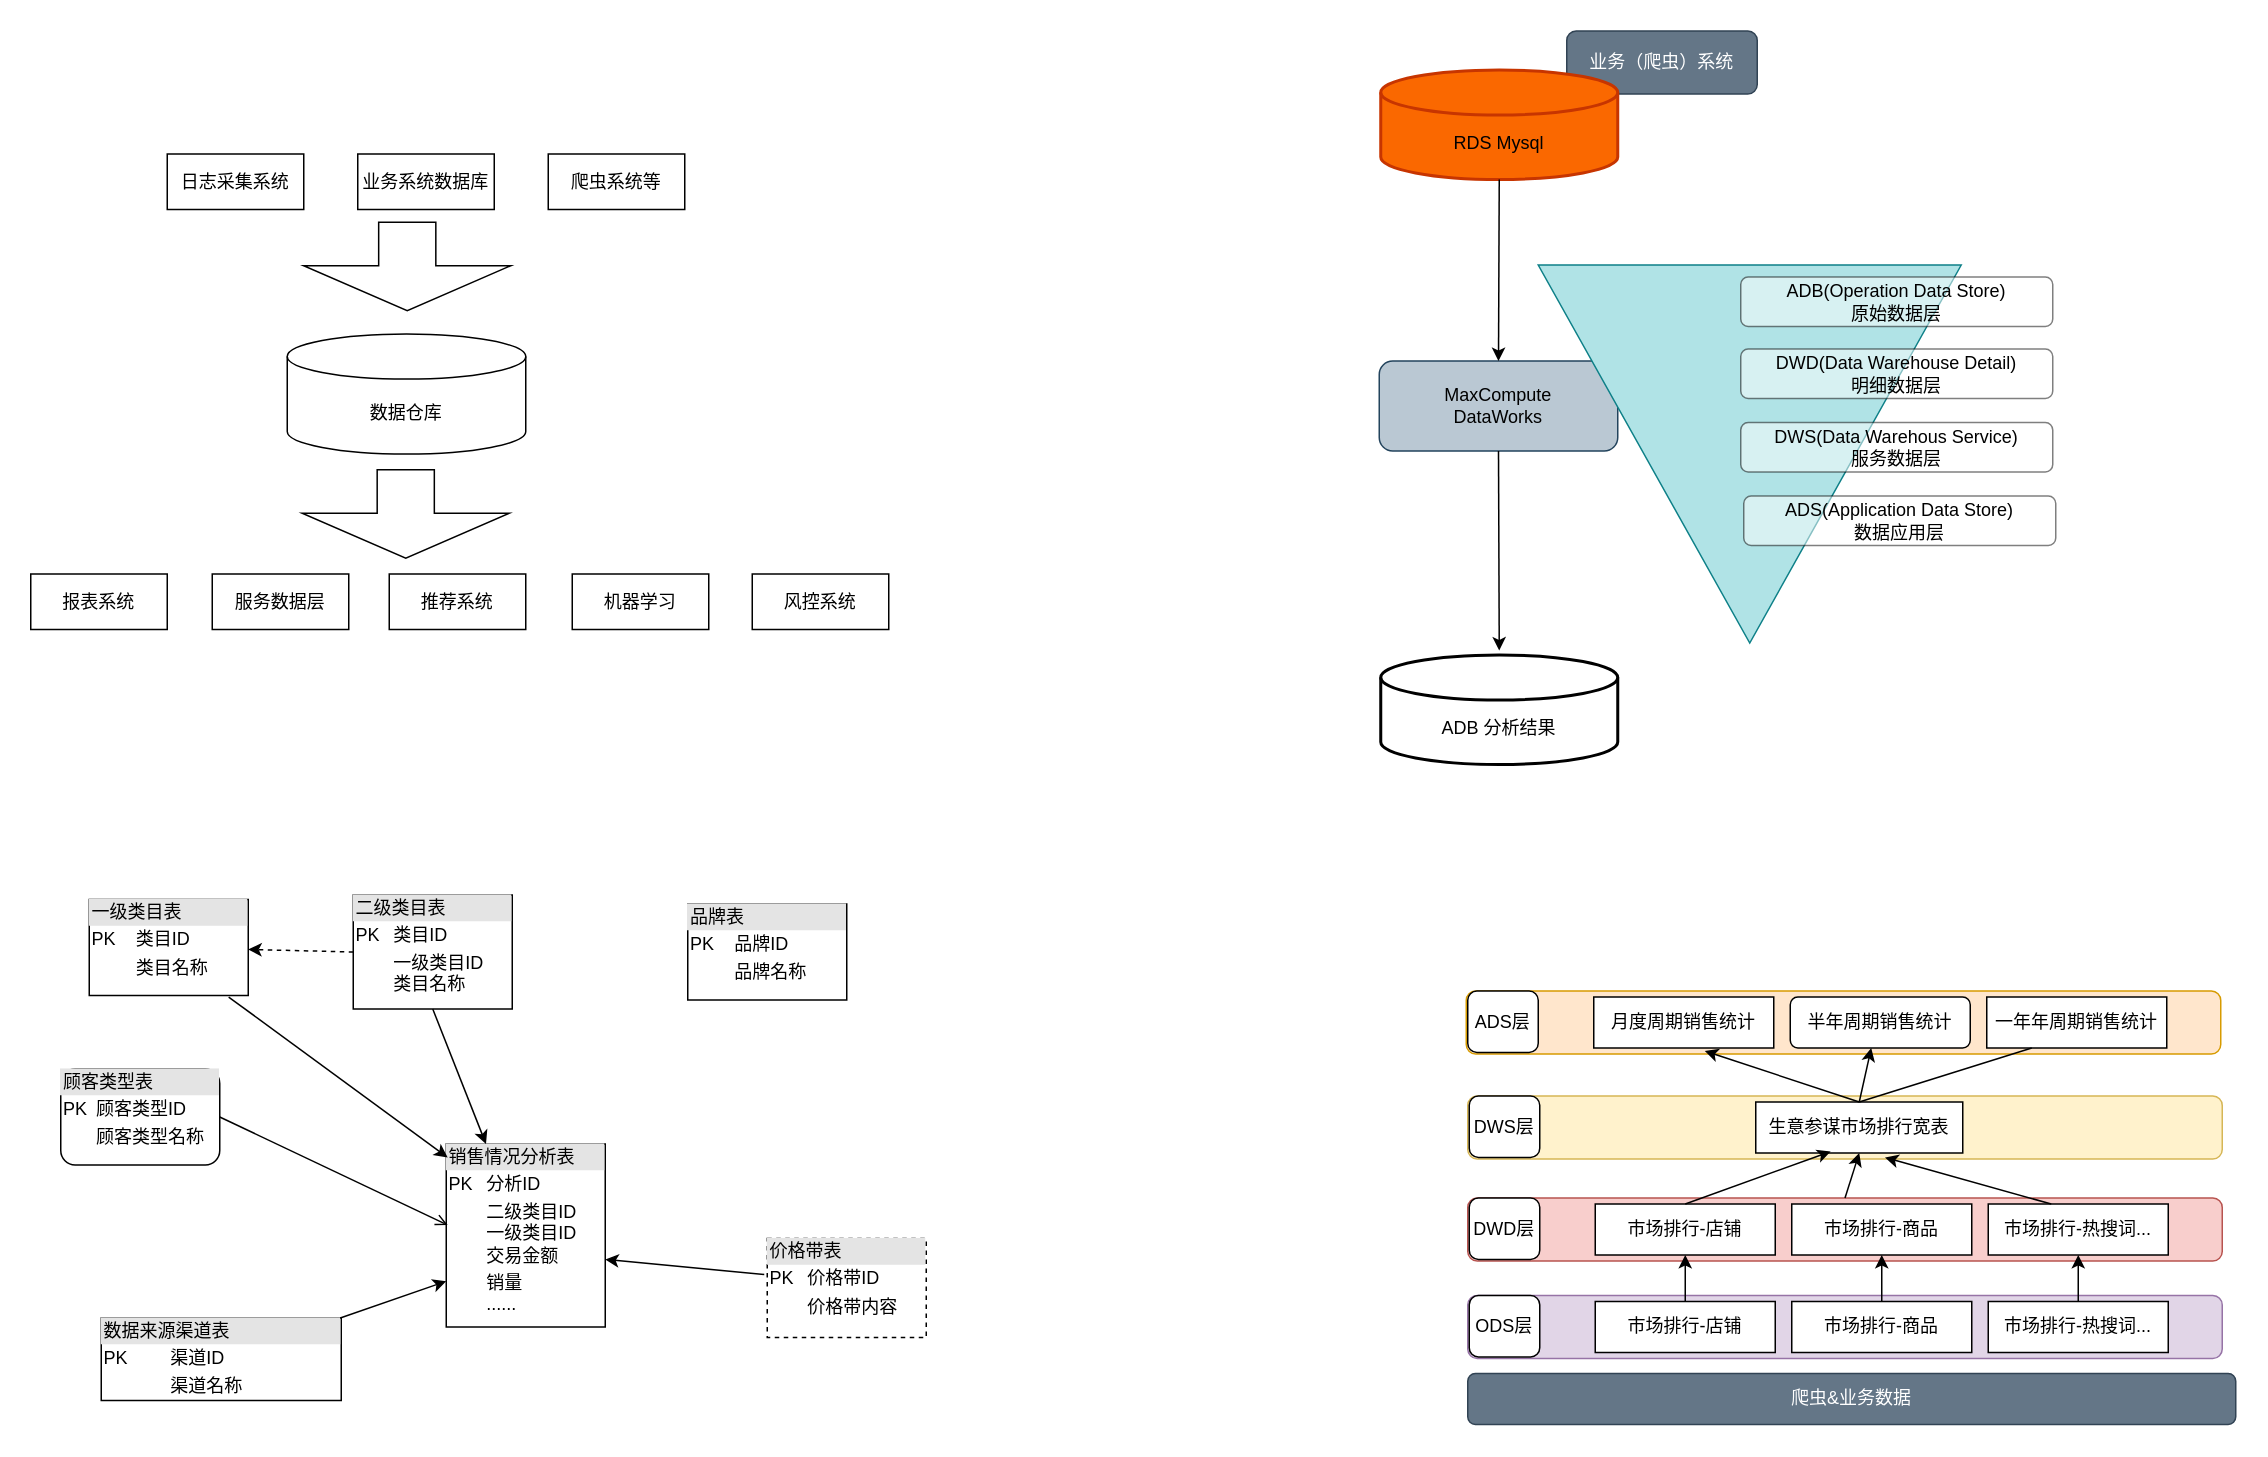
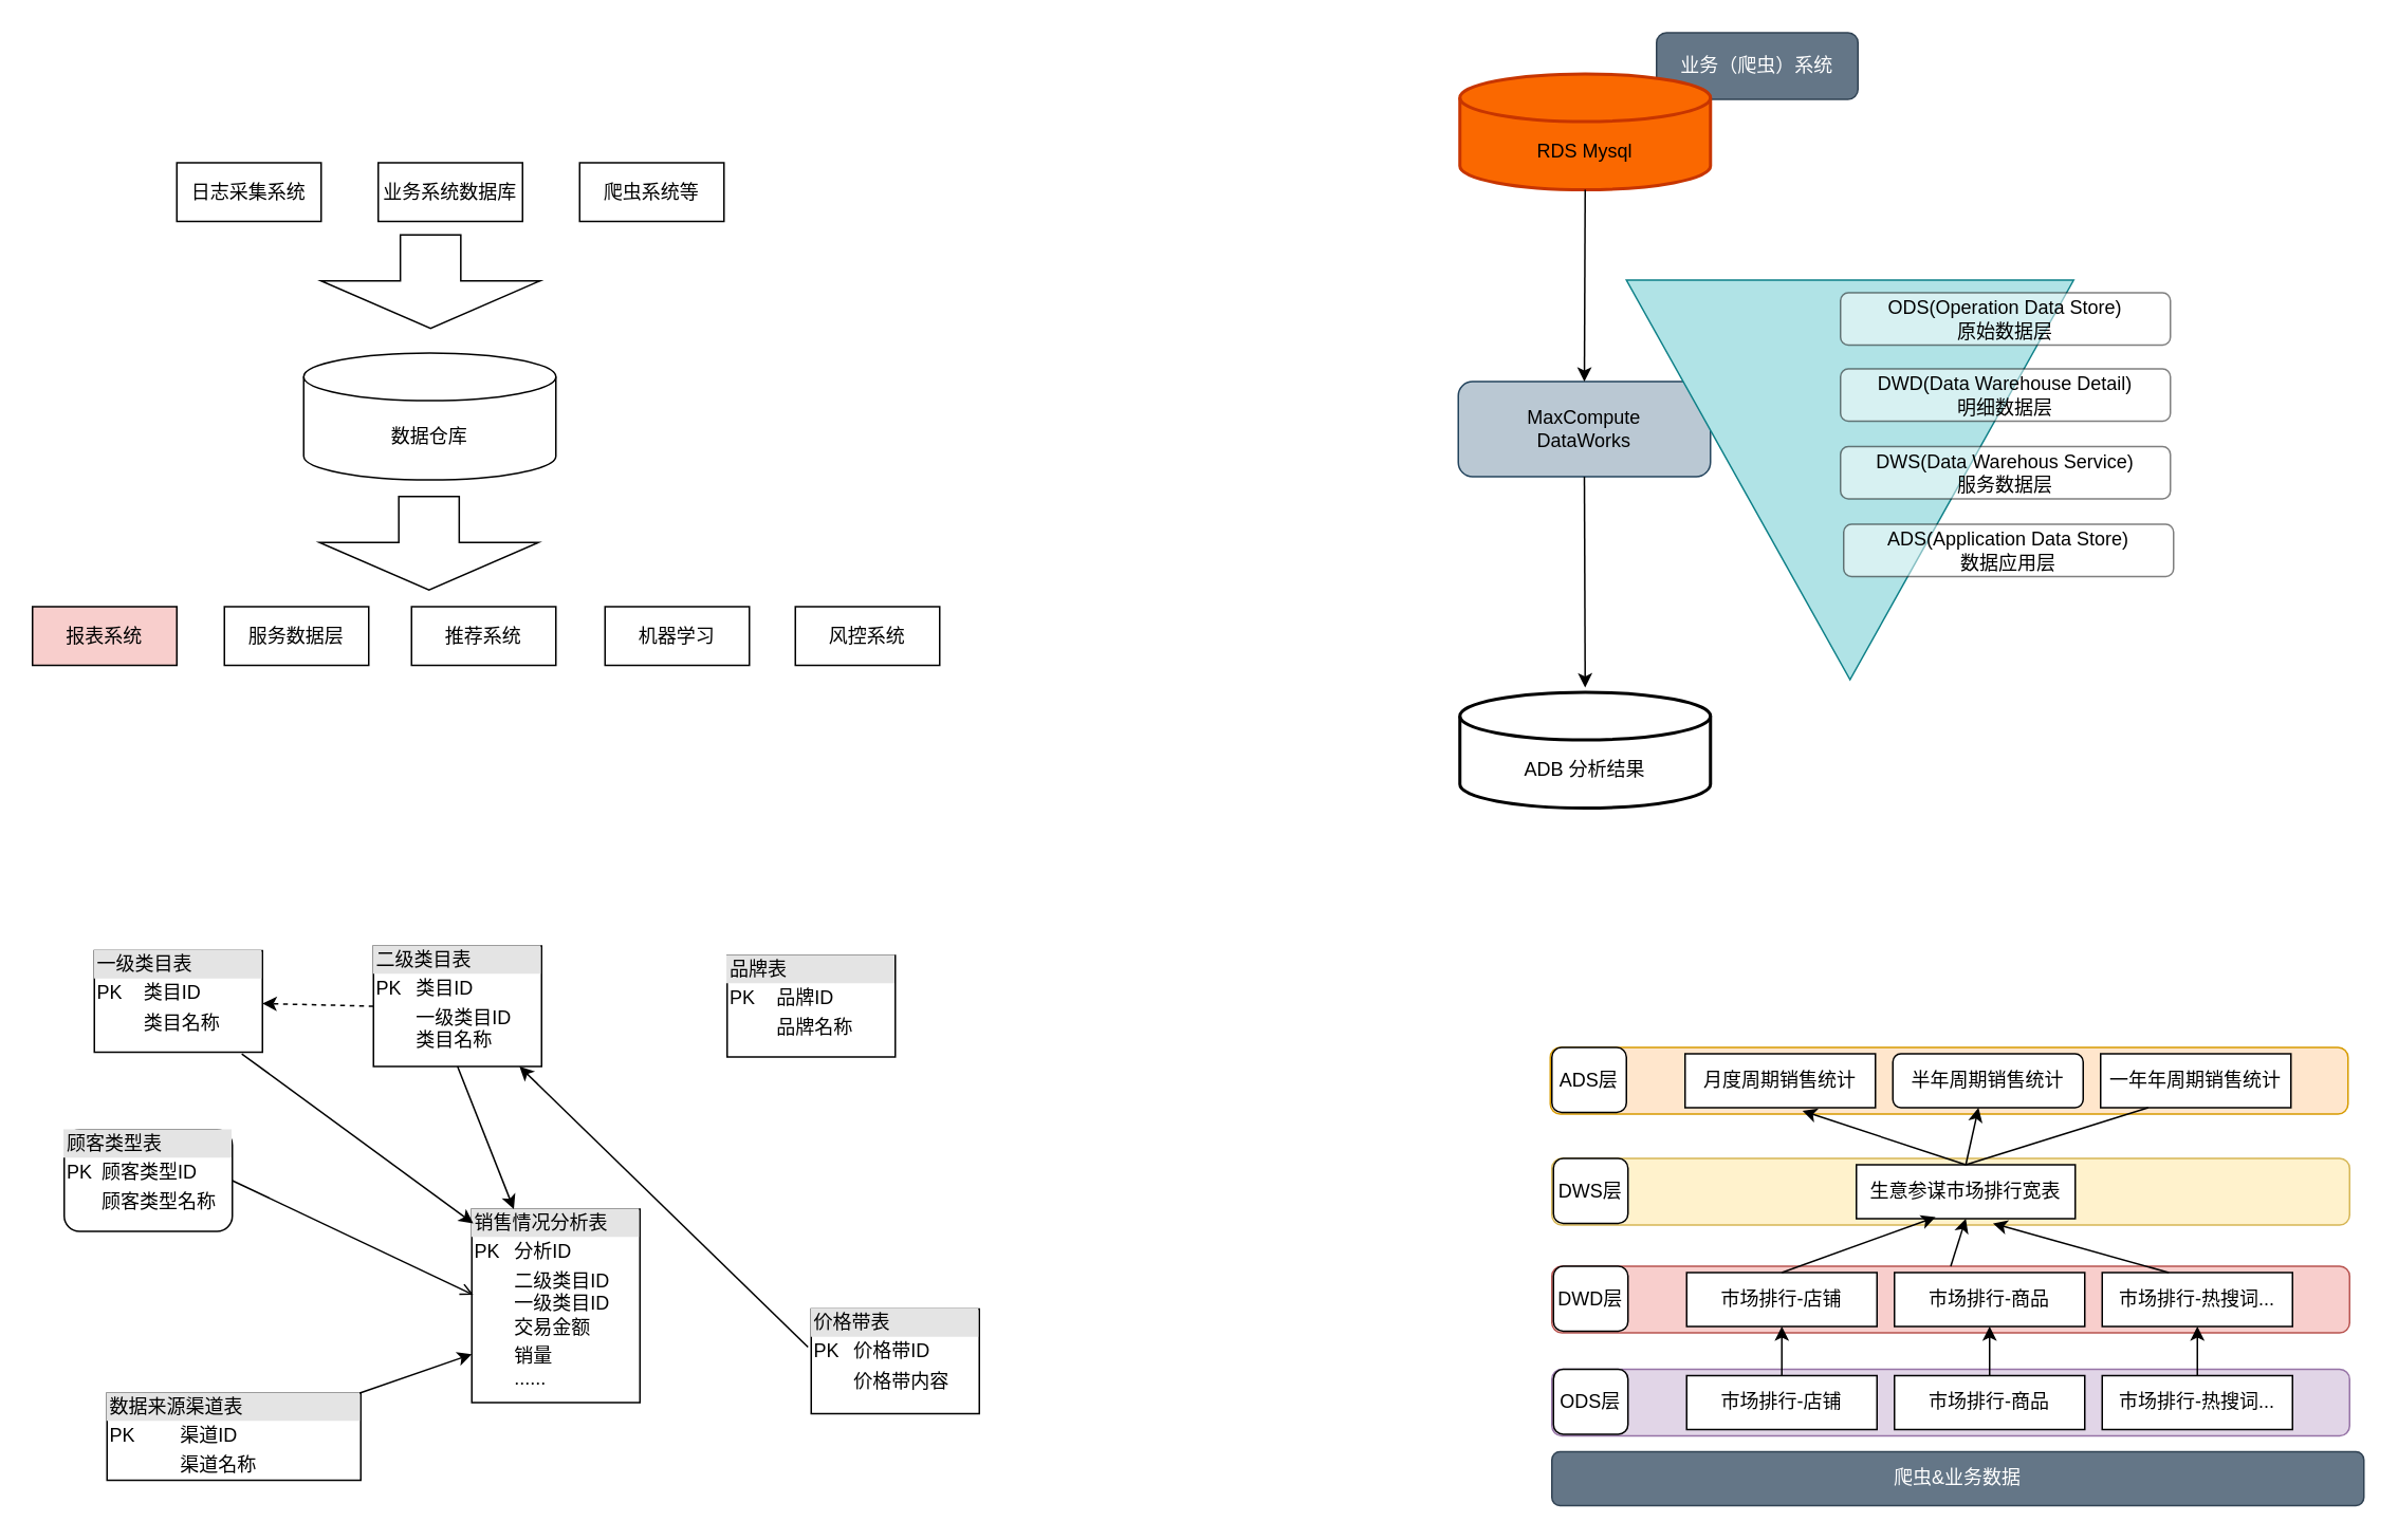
- <mxCell id="19" value="ADB(Operation Data Store)&lt;br&gt;原始数据层" style="rounded=1;whiteSpace=wrap;html=1;opacity=50;" parent="1" vertex="1"><mxGeometry x="1160" y="184" width="208" height="33" as="geometry" /></mxCell>
+ <mxCell id="19" value="ODS(Operation Data Store)&lt;br&gt;原始数据层" style="rounded=1;whiteSpace=wrap;html=1;opacity=50;" parent="1" vertex="1"><mxGeometry x="1160" y="184" width="208" height="33" as="geometry" /></mxCell>
- <mxCell id="9" value="报表系统" style="rounded=0;whiteSpace=wrap;html=1;" parent="1" vertex="1"><mxGeometry x="20" y="382" width="91" height="37" as="geometry" /></mxCell>
+ <mxCell id="9" value="报表系统" style="rounded=0;whiteSpace=wrap;html=1;fillColor=#f8cecc;" parent="1" vertex="1"><mxGeometry x="20" y="382" width="91" height="37" as="geometry" /></mxCell>
- <mxCell id="32" value="" style="endArrow=classic;html=1;rounded=0;exitX=-0.019;exitY=0.364;exitDx=0;exitDy=0;entryX=1;entryY=0.631;entryDx=0;entryDy=0;entryPerimeter=0;exitPerimeter=0;" edge="1" parent="1" source="30" target="25"><mxGeometry width="50" height="50" relative="1" as="geometry"><mxPoint x="521" y="676" as="sourcePoint" /><mxPoint x="413" y="783" as="targetPoint" /></mxGeometry></mxCell>
+ <mxCell id="32" value="" style="endArrow=classic;html=1;rounded=0;exitX=-0.019;exitY=0.364;exitDx=0;exitDy=0;exitPerimeter=0;" edge="1" parent="1" source="30" target="27"><mxGeometry width="50" height="50" relative="1" as="geometry"><mxPoint x="521" y="676" as="sourcePoint" /><mxPoint x="413" y="783" as="targetPoint" /></mxGeometry></mxCell>
- <mxCell id="30" value="&lt;div style=&quot;box-sizing:border-box;width:100%;background:#e4e4e4;padding:2px;&quot;&gt;价格带表&lt;/div&gt;&lt;table style=&quot;width:100%;font-size:1em;&quot; cellpadding=&quot;2&quot; cellspacing=&quot;0&quot;&gt;&lt;tbody&gt;&lt;tr&gt;&lt;td&gt;PK&lt;/td&gt;&lt;td&gt;价格带ID&lt;/td&gt;&lt;/tr&gt;&lt;tr&gt;&lt;td&gt;&lt;br&gt;&lt;/td&gt;&lt;td&gt;价格带内容&lt;/td&gt;&lt;/tr&gt;&lt;tr&gt;&lt;td&gt;&lt;/td&gt;&lt;td&gt;&lt;br&gt;&lt;/td&gt;&lt;/tr&gt;&lt;/tbody&gt;&lt;/table&gt;" style="verticalAlign=top;align=left;overflow=fill;html=1;whiteSpace=wrap;dashed=1;" vertex="1" parent="1"><mxGeometry x="511" y="825" width="106" height="66" as="geometry" /></mxCell>
+ <mxCell id="30" value="&lt;div style=&quot;box-sizing:border-box;width:100%;background:#e4e4e4;padding:2px;&quot;&gt;价格带表&lt;/div&gt;&lt;table style=&quot;width:100%;font-size:1em;&quot; cellpadding=&quot;2&quot; cellspacing=&quot;0&quot;&gt;&lt;tbody&gt;&lt;tr&gt;&lt;td&gt;PK&lt;/td&gt;&lt;td&gt;价格带ID&lt;/td&gt;&lt;/tr&gt;&lt;tr&gt;&lt;td&gt;&lt;br&gt;&lt;/td&gt;&lt;td&gt;价格带内容&lt;/td&gt;&lt;/tr&gt;&lt;tr&gt;&lt;td&gt;&lt;/td&gt;&lt;td&gt;&lt;br&gt;&lt;/td&gt;&lt;/tr&gt;&lt;/tbody&gt;&lt;/table&gt;" style="verticalAlign=top;align=left;overflow=fill;html=1;whiteSpace=wrap;" vertex="1" parent="1"><mxGeometry x="511" y="825" width="106" height="66" as="geometry" /></mxCell>
